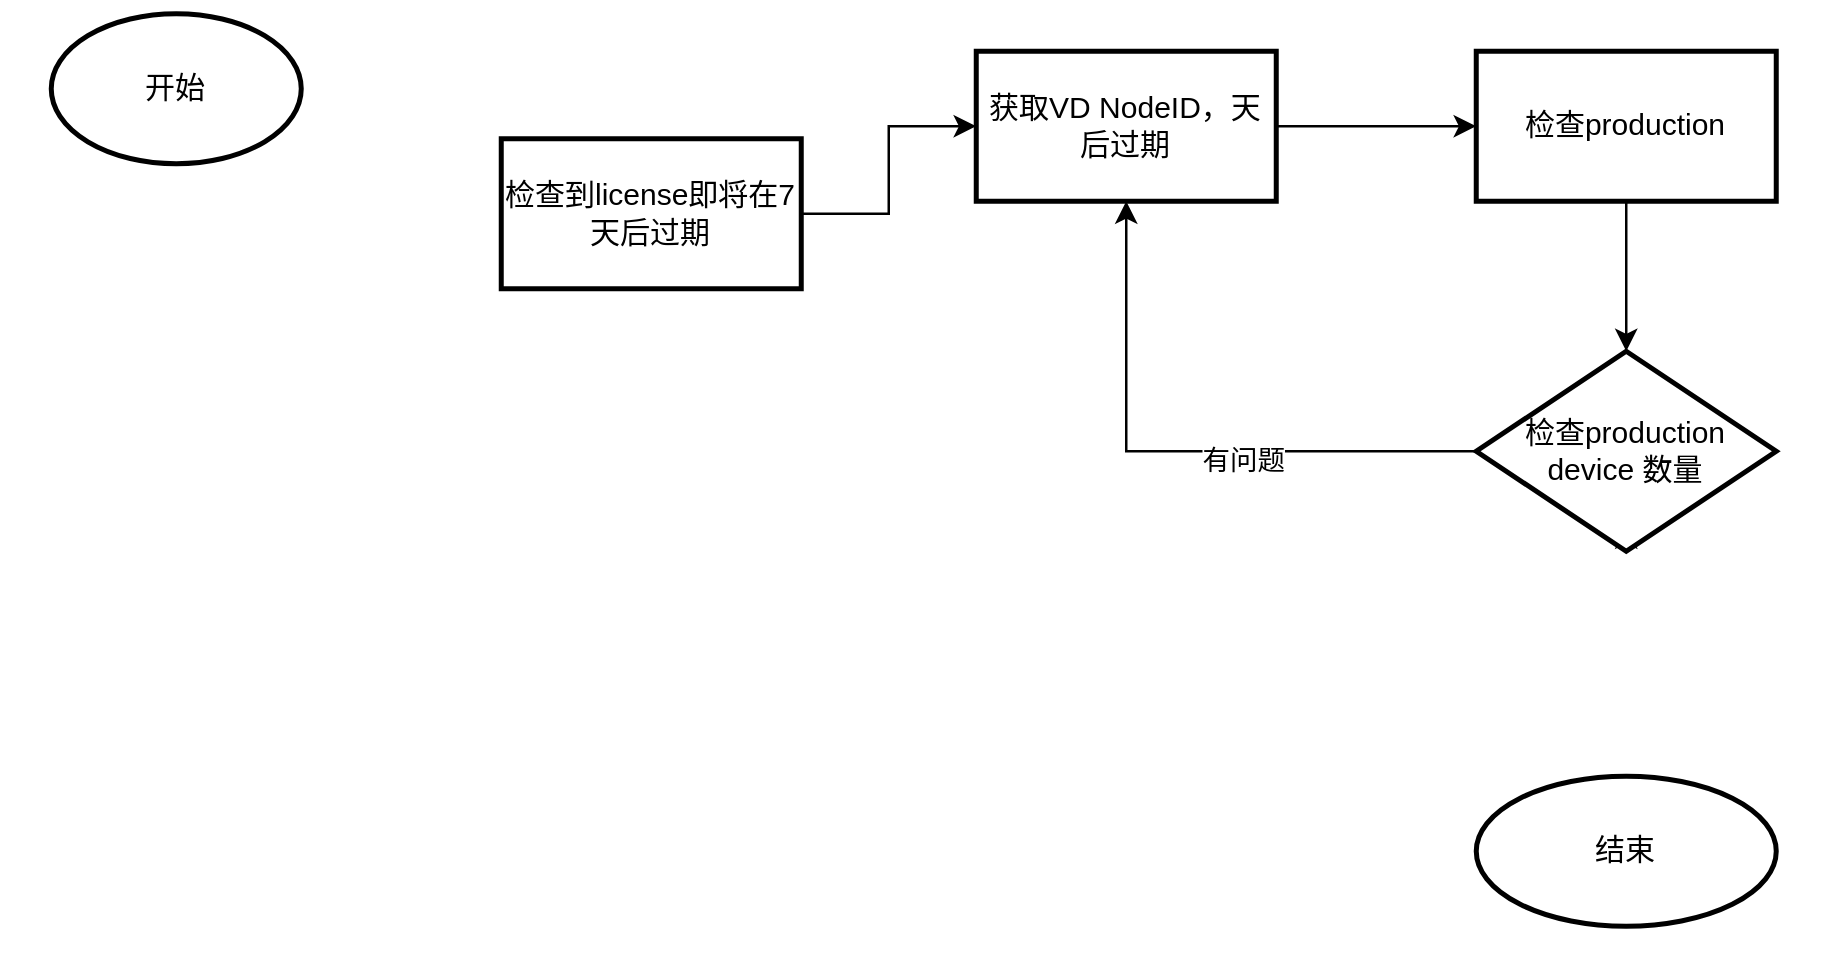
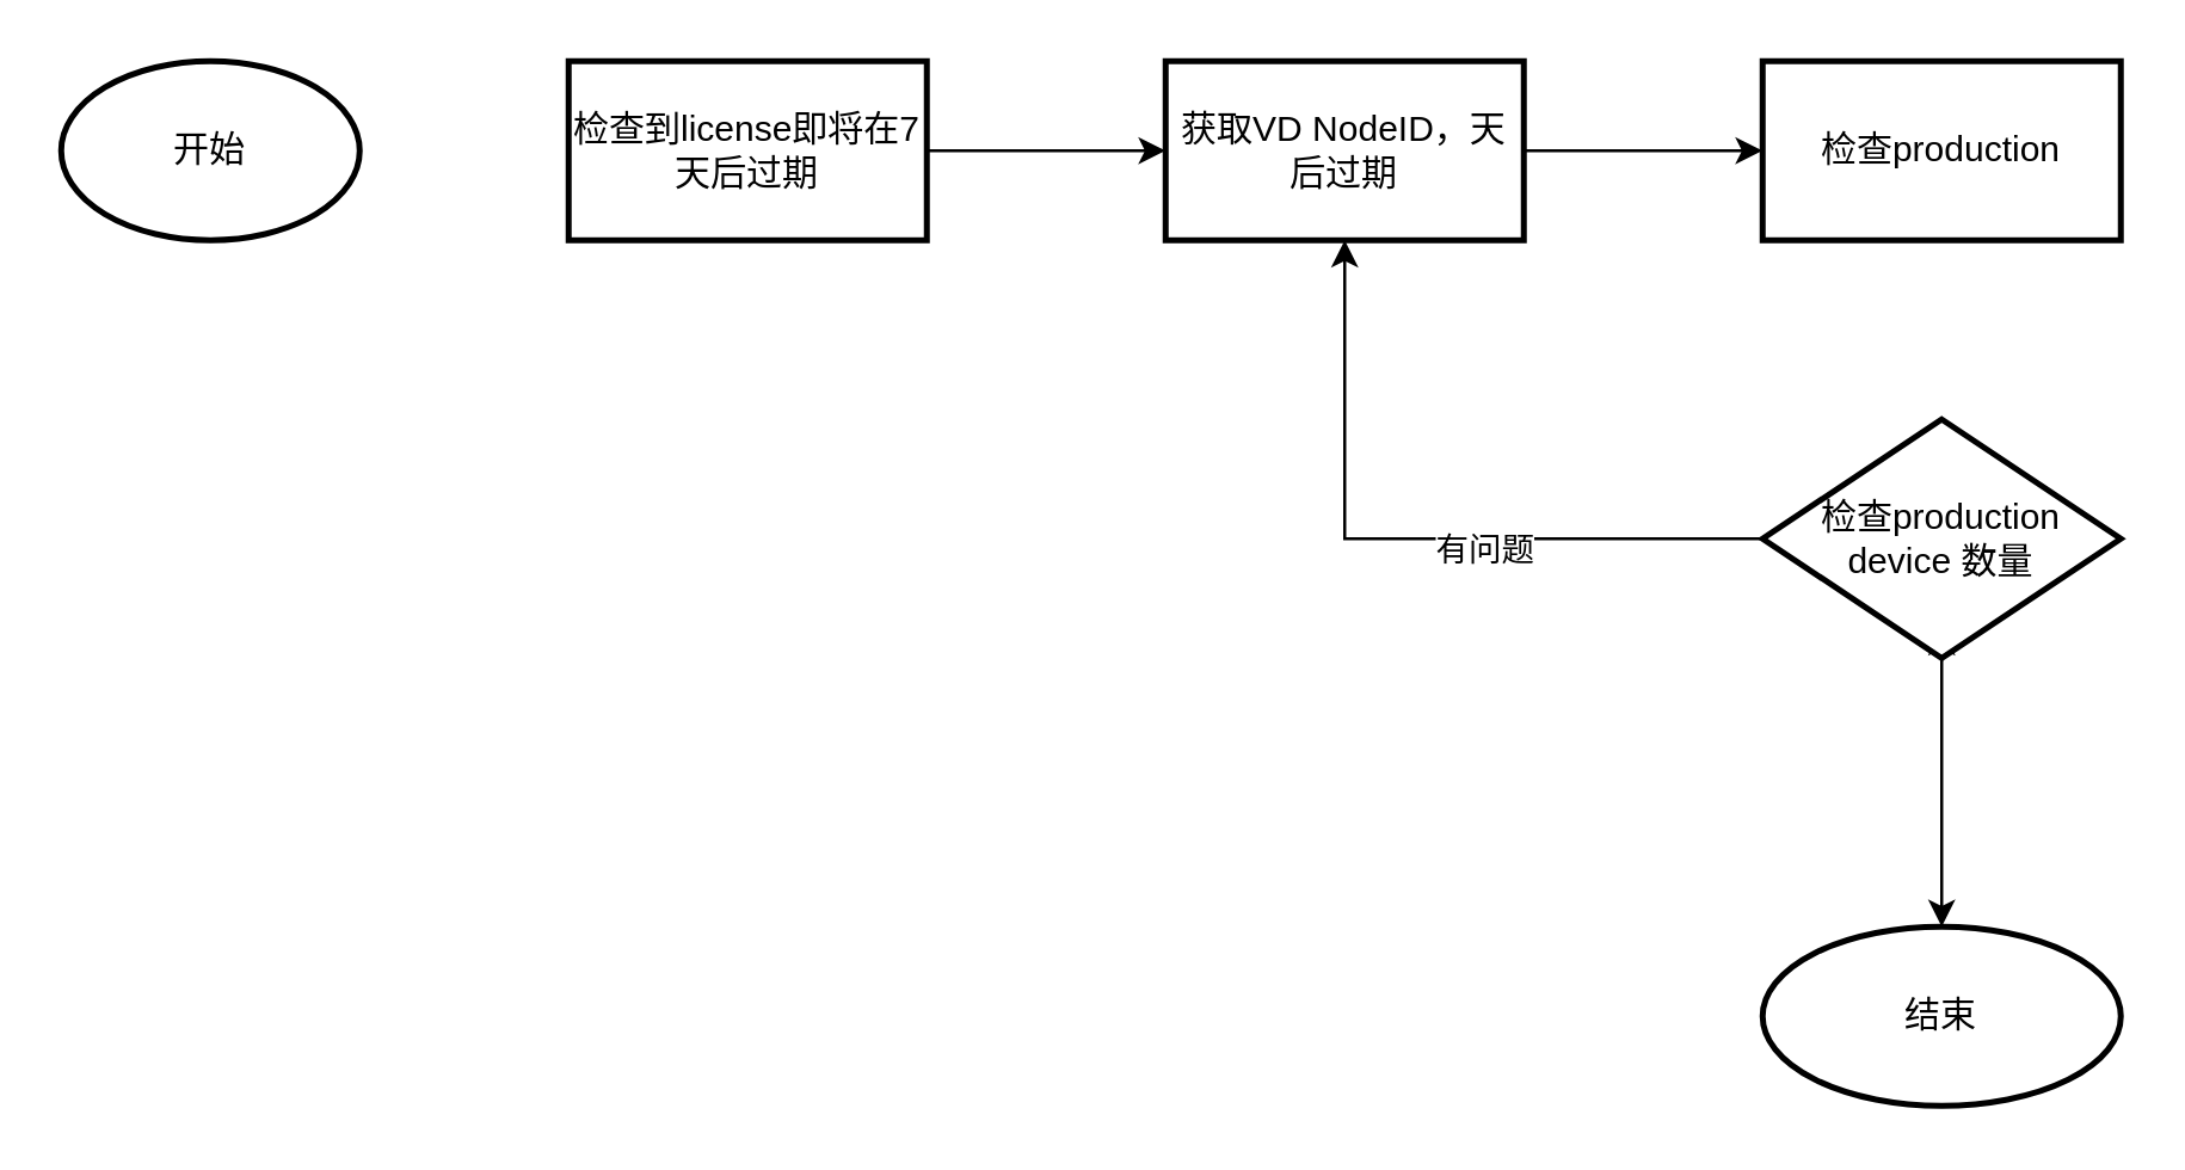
- <mxCell id="2" value="开始" style="strokeWidth=2;html=1;shape=mxgraph.flowchart.start_1;whiteSpace=wrap;" vertex="1" parent="1"><mxGeometry x="20" y="5" width="100" height="60" as="geometry" /></mxCell>
+ <mxCell id="2" value="开始" style="strokeWidth=2;html=1;shape=mxgraph.flowchart.start_1;whiteSpace=wrap;" vertex="1" parent="1"><mxGeometry x="20" y="20" width="100" height="60" as="geometry" /></mxCell>
- <mxCell id="4" value="检查到license即将在7天后过期" style="whiteSpace=wrap;html=1;strokeWidth=2;" vertex="1" parent="1"><mxGeometry x="200" y="55" width="120" height="60" as="geometry" /></mxCell>
+ <mxCell id="4" value="检查到license即将在7天后过期" style="whiteSpace=wrap;html=1;strokeWidth=2;" vertex="1" parent="1"><mxGeometry x="190" y="20" width="120" height="60" as="geometry" /></mxCell>
- <mxCell id="7" value="" style="edgeStyle=orthogonalEdgeStyle;rounded=0;orthogonalLoop=1;jettySize=auto;html=1;" edge="1" parent="1" source="8" target="13"><mxGeometry relative="1" as="geometry" /></mxCell>
+ <mxCell id="12" value="" style="edgeStyle=orthogonalEdgeStyle;rounded=0;orthogonalLoop=1;jettySize=auto;html=1;" edge="1" parent="1" source="13" target="14"><mxGeometry relative="1" as="geometry" /></mxCell>
